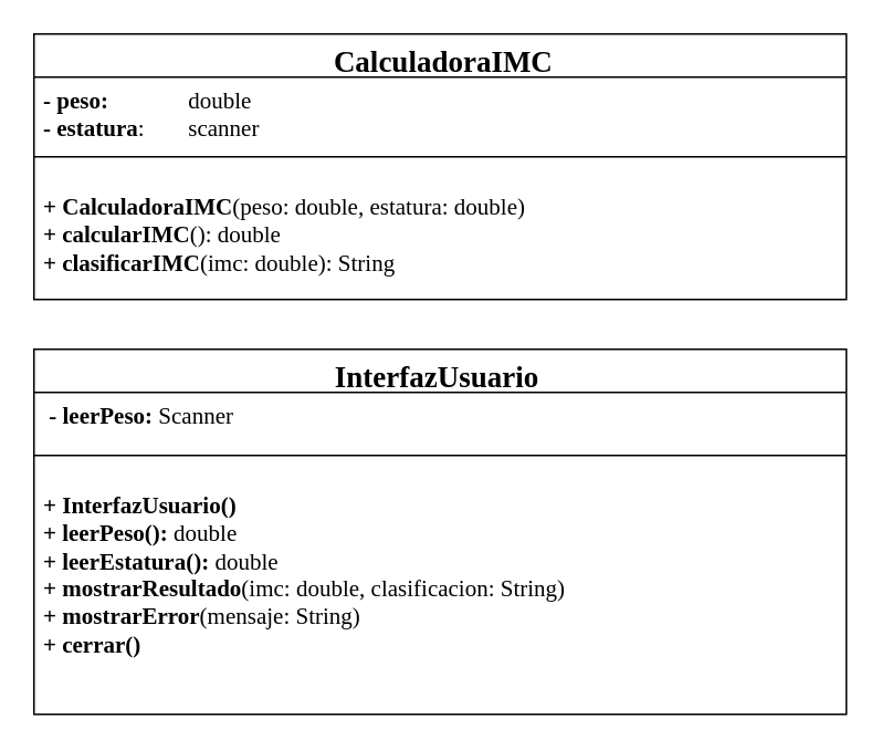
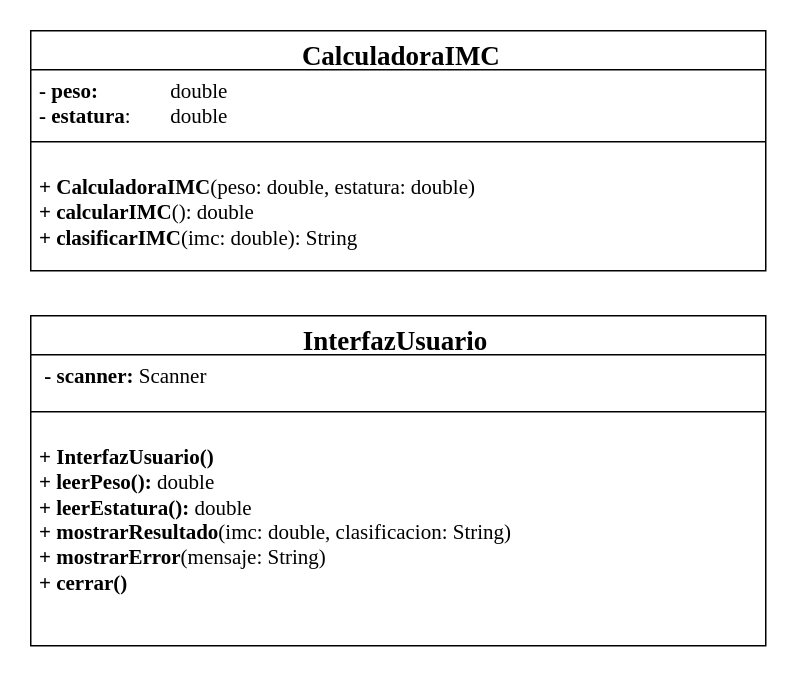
- <mxCell id="3" value="&lt;span style=&quot;background-color: transparent; color: light-dark(rgb(0, 0, 0), rgb(255, 255, 255));&quot;&gt;&lt;font style=&quot;font-size: 14px;&quot; face=&quot;Tahoma&quot;&gt;&lt;b&gt;- peso:&lt;span style=&quot;white-space: pre;&quot;&gt;&#09;&lt;/span&gt;&lt;/b&gt; &lt;span style=&quot;white-space: pre;&quot;&gt;&#09;&lt;/span&gt;&amp;nbsp;double&lt;/font&gt;&lt;/span&gt;&lt;div&gt;&lt;span style=&quot;background-color: transparent; color: light-dark(rgb(0, 0, 0), rgb(255, 255, 255));&quot;&gt;&lt;font style=&quot;font-size: 14px;&quot; face=&quot;Tahoma&quot;&gt;&lt;b&gt;- estatura&lt;/b&gt;:&lt;span style=&quot;white-space: pre;&quot;&gt;&#09;&lt;/span&gt; scanner&amp;nbsp;&lt;/font&gt;&lt;/span&gt;&lt;/div&gt;" style="text;strokeColor=none;fillColor=none;align=left;verticalAlign=top;spacingLeft=4;spacingRight=4;overflow=hidden;rotatable=0;points=[[0,0.5],[1,0.5]];portConstraint=eastwest;whiteSpace=wrap;html=1;" vertex="1" parent="2"><mxGeometry y="26" width="490" height="44" as="geometry" /></mxCell>
+ <mxCell id="3" value="&lt;span style=&quot;background-color: transparent; color: light-dark(rgb(0, 0, 0), rgb(255, 255, 255));&quot;&gt;&lt;font style=&quot;font-size: 14px;&quot; face=&quot;Tahoma&quot;&gt;&lt;b&gt;- peso:&lt;span style=&quot;white-space: pre;&quot;&gt;&#09;&lt;/span&gt;&lt;/b&gt; &lt;span style=&quot;white-space: pre;&quot;&gt;&#09;&lt;/span&gt;&amp;nbsp;double&lt;/font&gt;&lt;/span&gt;&lt;div&gt;&lt;span style=&quot;background-color: transparent; color: light-dark(rgb(0, 0, 0), rgb(255, 255, 255));&quot;&gt;&lt;font style=&quot;font-size: 14px;&quot; face=&quot;Tahoma&quot;&gt;&lt;b&gt;- estatura&lt;/b&gt;:&lt;span style=&quot;white-space: pre;&quot;&gt;&#09;&lt;/span&gt; double&amp;nbsp;&lt;/font&gt;&lt;/span&gt;&lt;/div&gt;" style="text;strokeColor=none;fillColor=none;align=left;verticalAlign=top;spacingLeft=4;spacingRight=4;overflow=hidden;rotatable=0;points=[[0,0.5],[1,0.5]];portConstraint=eastwest;whiteSpace=wrap;html=1;" vertex="1" parent="2"><mxGeometry y="26" width="490" height="44" as="geometry" /></mxCell>
- <mxCell id="7" value="&lt;font face=&quot;Tahoma&quot;&gt;&lt;span style=&quot;font-size: 14px;&quot;&gt;&lt;b&gt;&amp;nbsp;- leerPeso: &lt;/b&gt;Scanner&lt;b&gt;&amp;nbsp;&lt;/b&gt;&lt;/span&gt;&lt;/font&gt;" style="text;strokeColor=none;fillColor=none;align=left;verticalAlign=top;spacingLeft=4;spacingRight=4;overflow=hidden;rotatable=0;points=[[0,0.5],[1,0.5]];portConstraint=eastwest;whiteSpace=wrap;html=1;" vertex="1" parent="6"><mxGeometry y="26" width="490" height="34" as="geometry" /></mxCell>
+ <mxCell id="7" value="&lt;font face=&quot;Tahoma&quot;&gt;&lt;span style=&quot;font-size: 14px;&quot;&gt;&lt;b&gt;&amp;nbsp;- scanner: &lt;/b&gt;Scanner&lt;b&gt;&amp;nbsp;&lt;/b&gt;&lt;/span&gt;&lt;/font&gt;" style="text;strokeColor=none;fillColor=none;align=left;verticalAlign=top;spacingLeft=4;spacingRight=4;overflow=hidden;rotatable=0;points=[[0,0.5],[1,0.5]];portConstraint=eastwest;whiteSpace=wrap;html=1;" vertex="1" parent="6"><mxGeometry y="26" width="490" height="34" as="geometry" /></mxCell>
